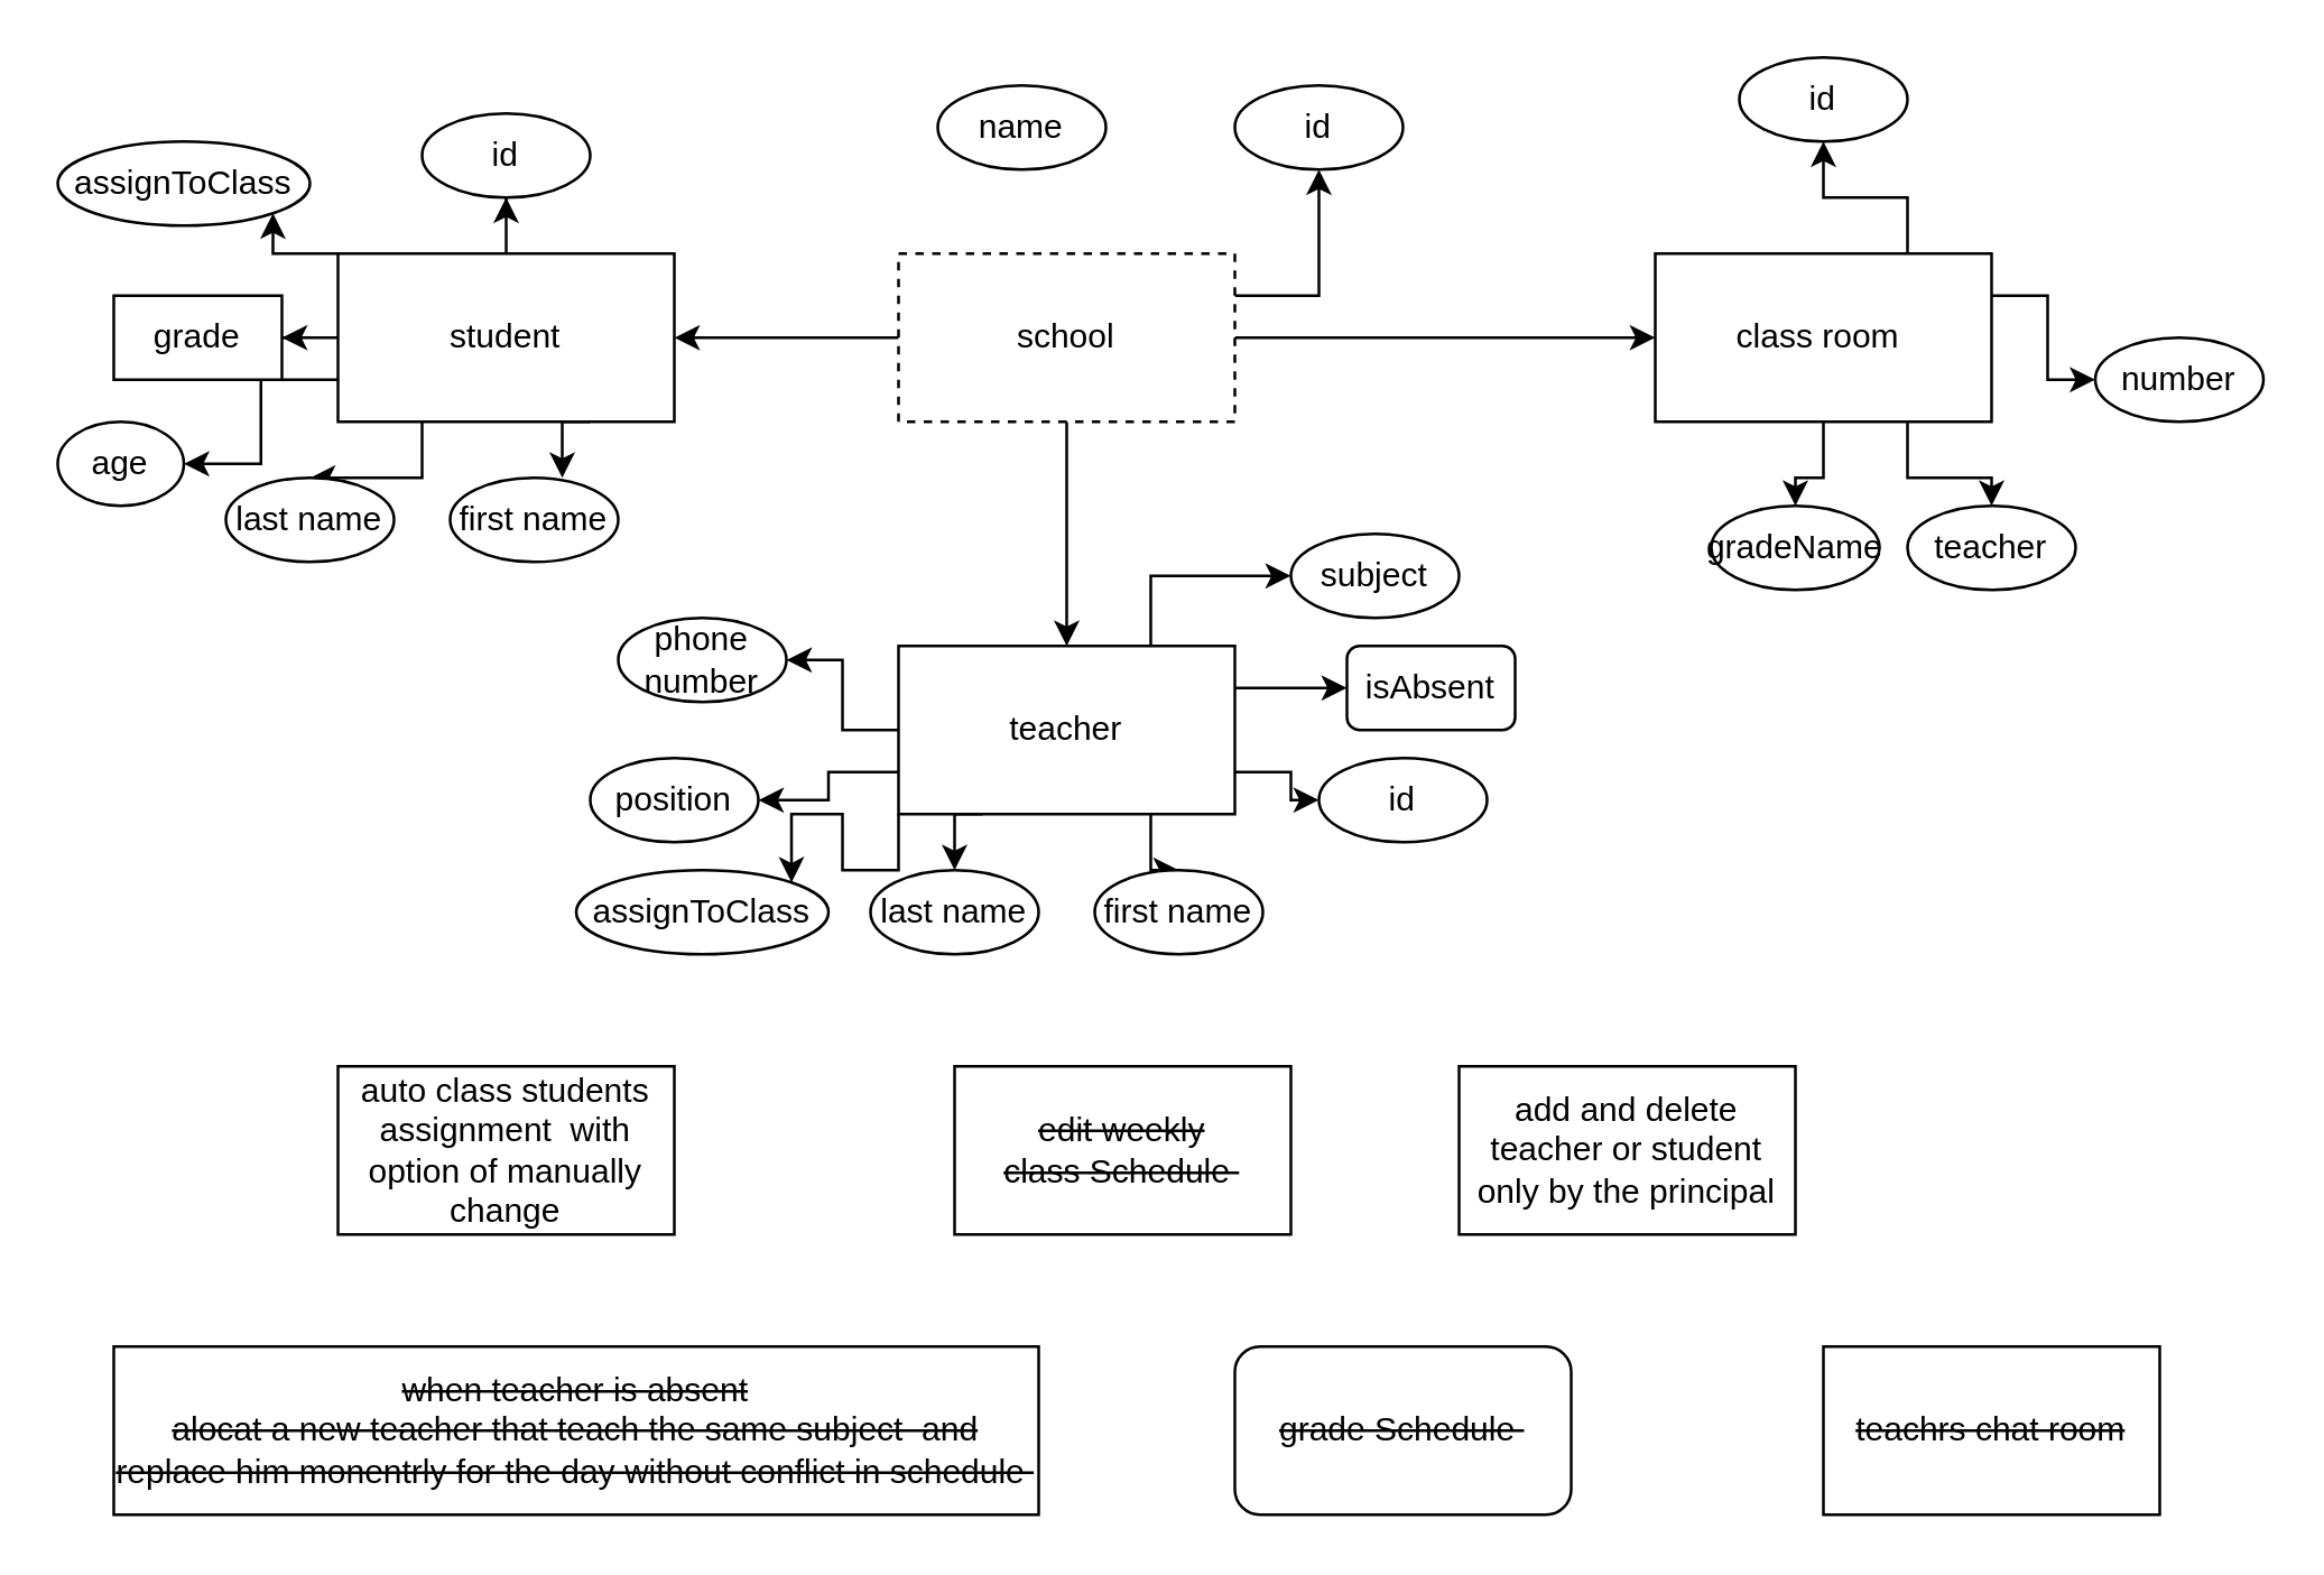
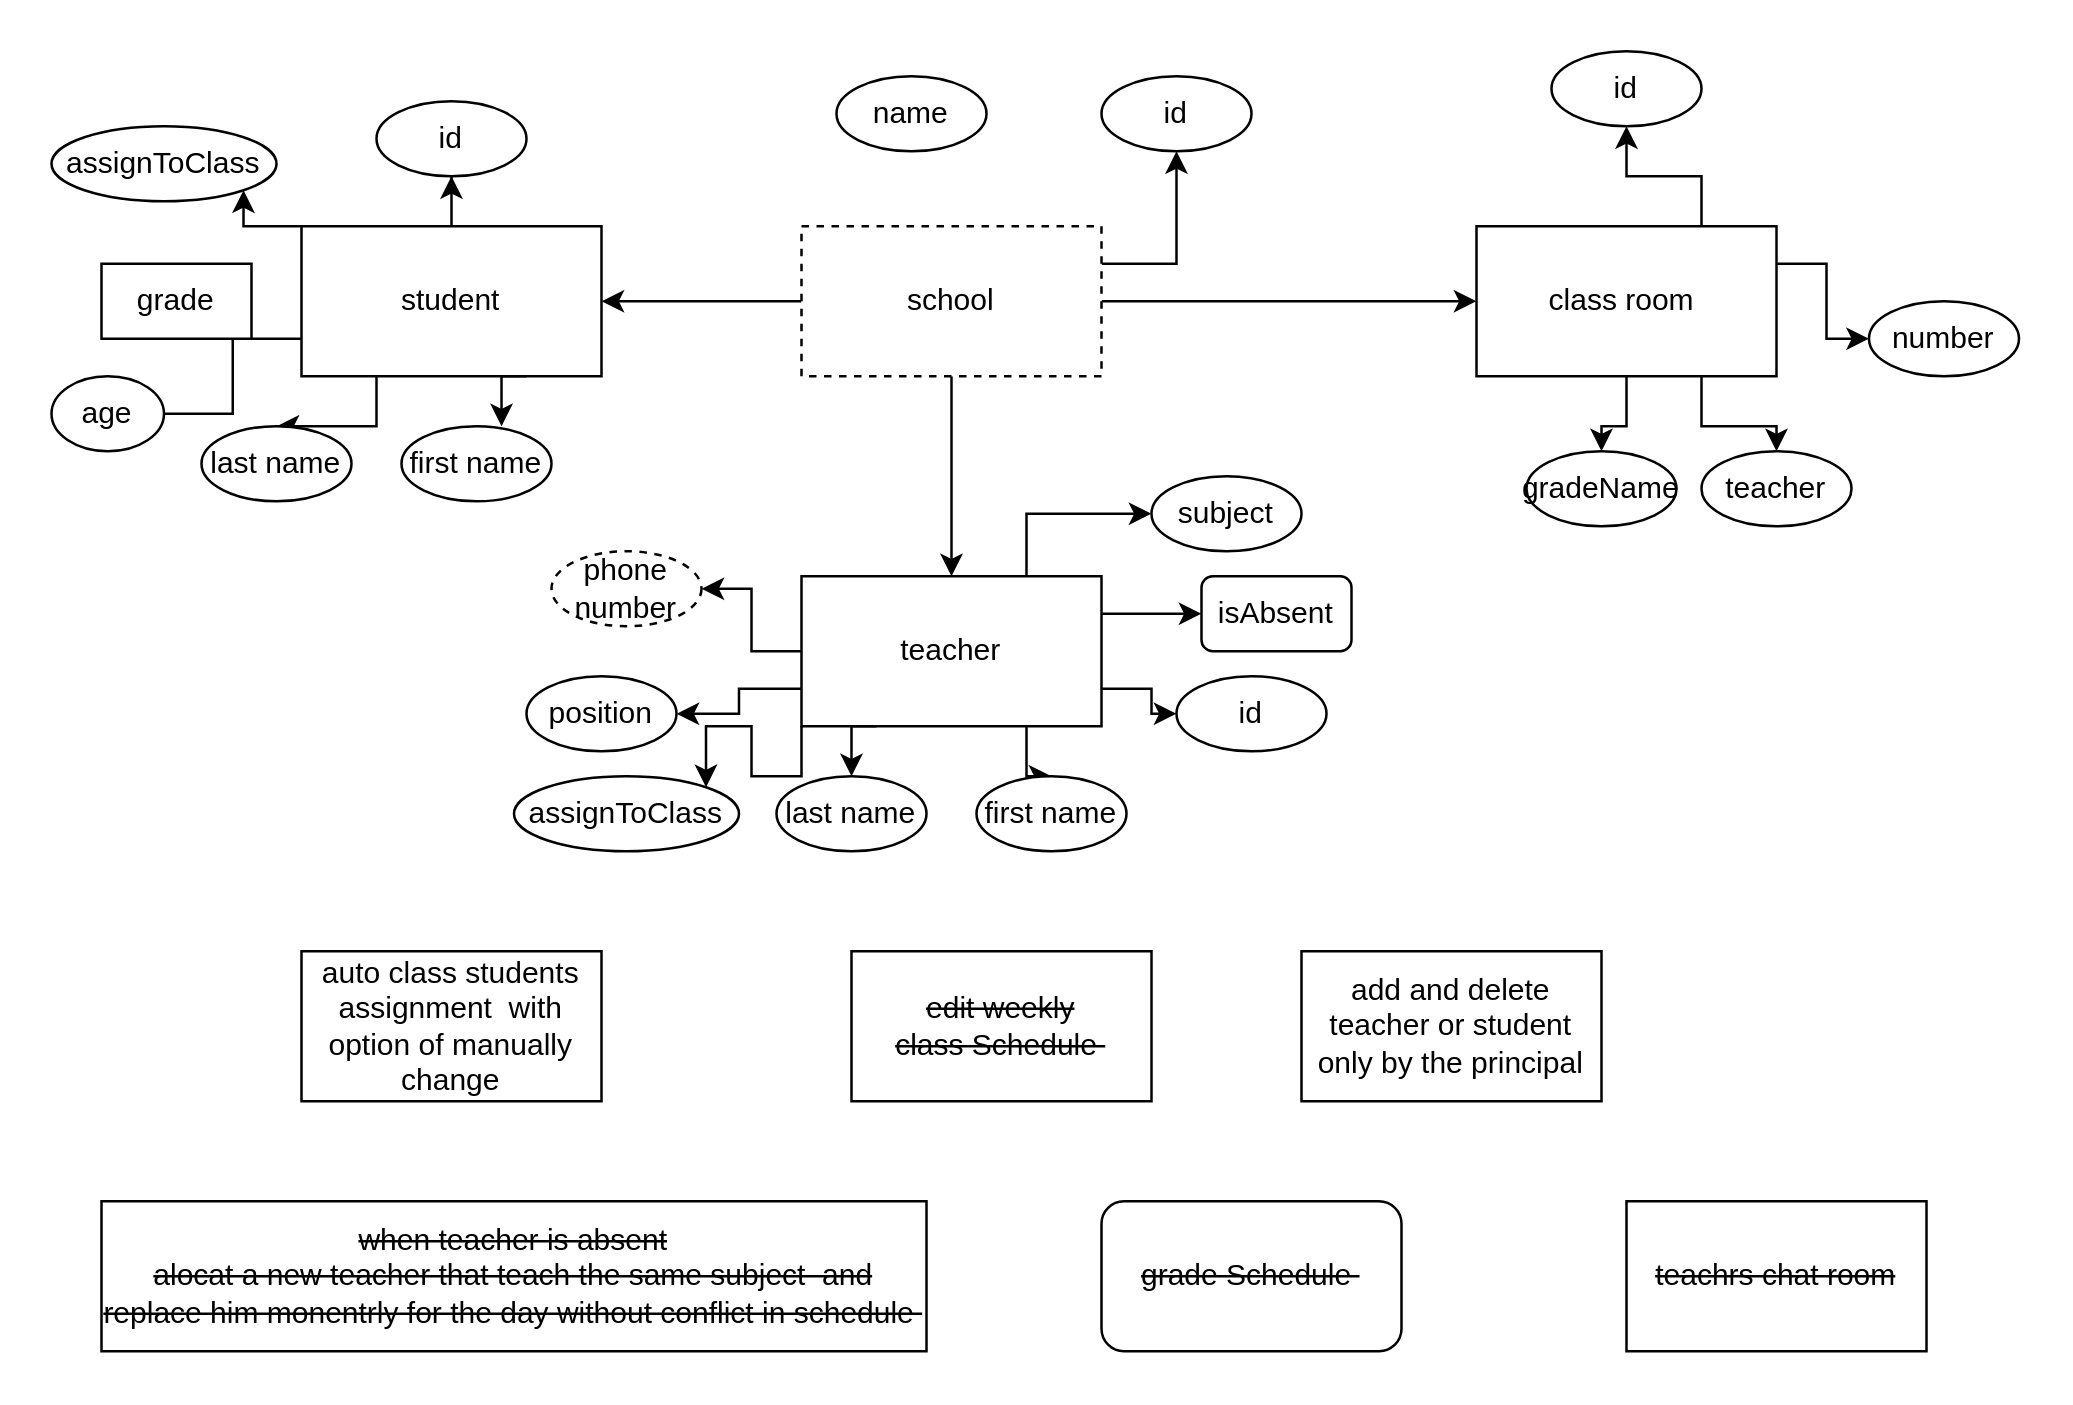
- <mxCell id="23" value="" style="edgeStyle=orthogonalEdgeStyle;rounded=0;orthogonalLoop=1;jettySize=auto;html=1;" parent="1" source="28" target="30" edge="1"><mxGeometry relative="1" as="geometry" /></mxCell>
- <mxCell id="24" style="edgeStyle=orthogonalEdgeStyle;rounded=0;orthogonalLoop=1;jettySize=auto;html=1;exitX=0;exitY=0.75;exitDx=0;exitDy=0;entryX=1;entryY=0.5;entryDx=0;entryDy=0;" parent="1" source="28" target="31" edge="1"><mxGeometry relative="1" as="geometry" /></mxCell>
+ <mxCell id="24" style="edgeStyle=orthogonalEdgeStyle;rounded=0;orthogonalLoop=1;jettySize=auto;html=1;exitX=0;exitY=0.75;exitDx=0;exitDy=0;entryX=1;entryY=0.5;entryDx=0;entryDy=0;endArrow=none;" parent="1" source="28" target="31" edge="1"><mxGeometry relative="1" as="geometry" /></mxCell>
- <mxCell id="19" value="phone number" style="ellipse;whiteSpace=wrap;html=1;rounded=0;" parent="1" vertex="1"><mxGeometry x="220" y="220" width="60" height="30" as="geometry" /></mxCell>
+ <mxCell id="19" value="phone number" style="ellipse;whiteSpace=wrap;html=1;rounded=0;dashed=1;" parent="1" vertex="1"><mxGeometry x="220" y="220" width="60" height="30" as="geometry" /></mxCell>
